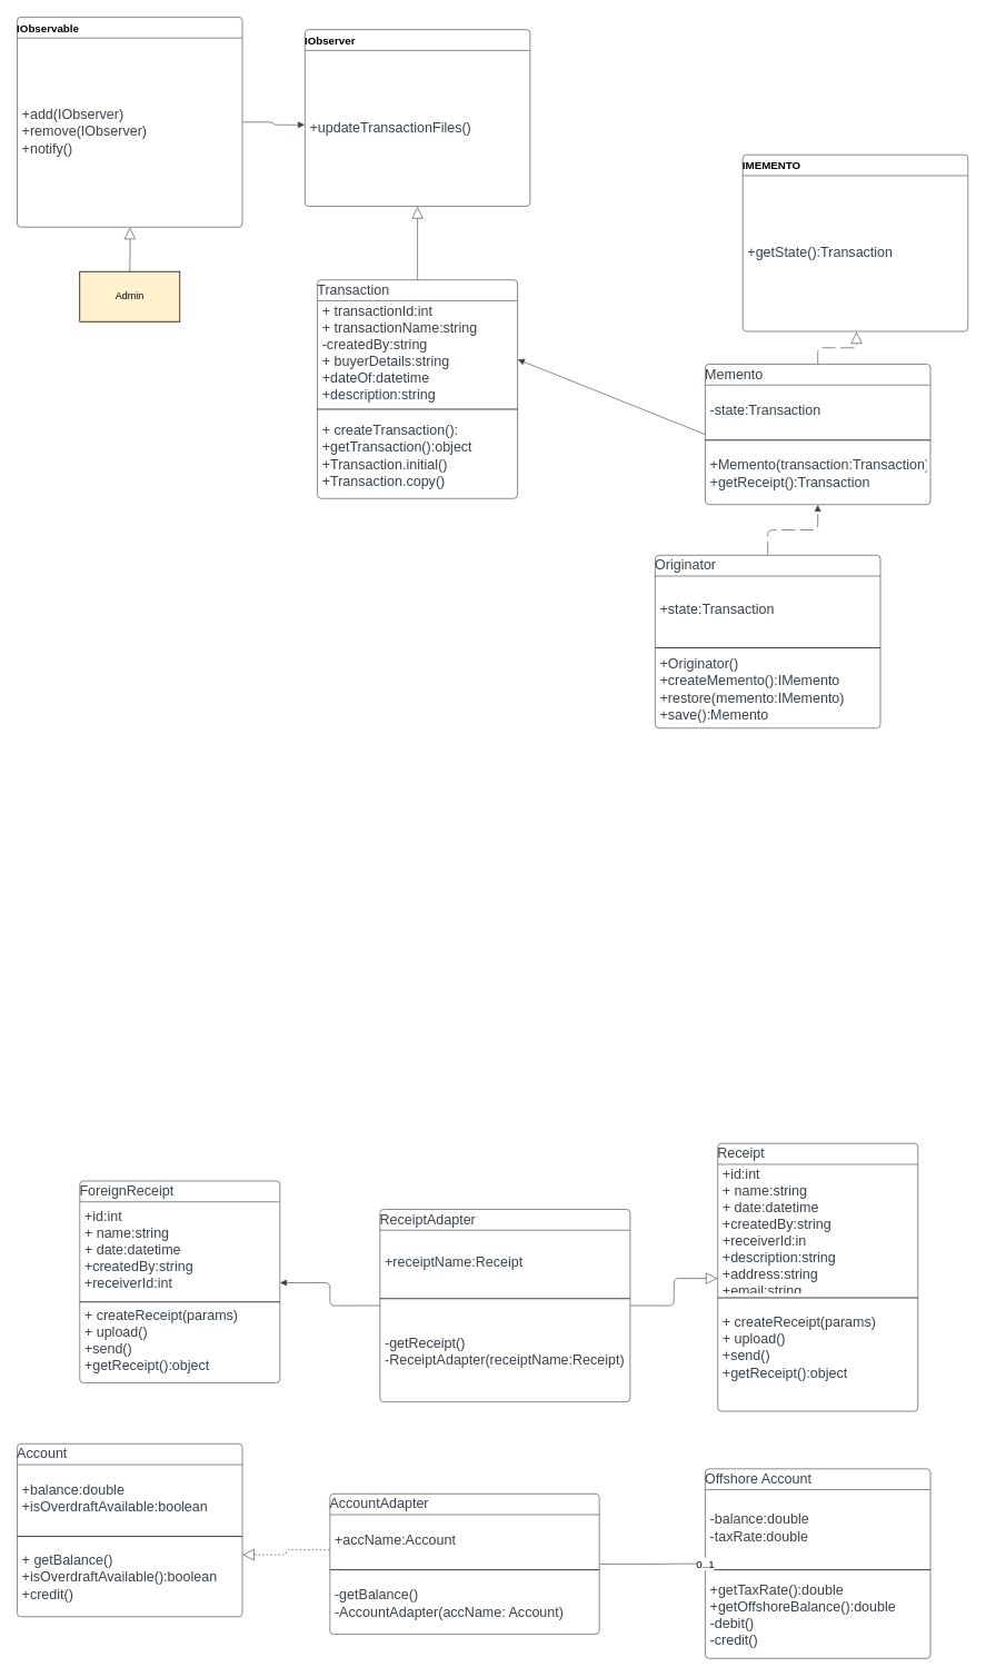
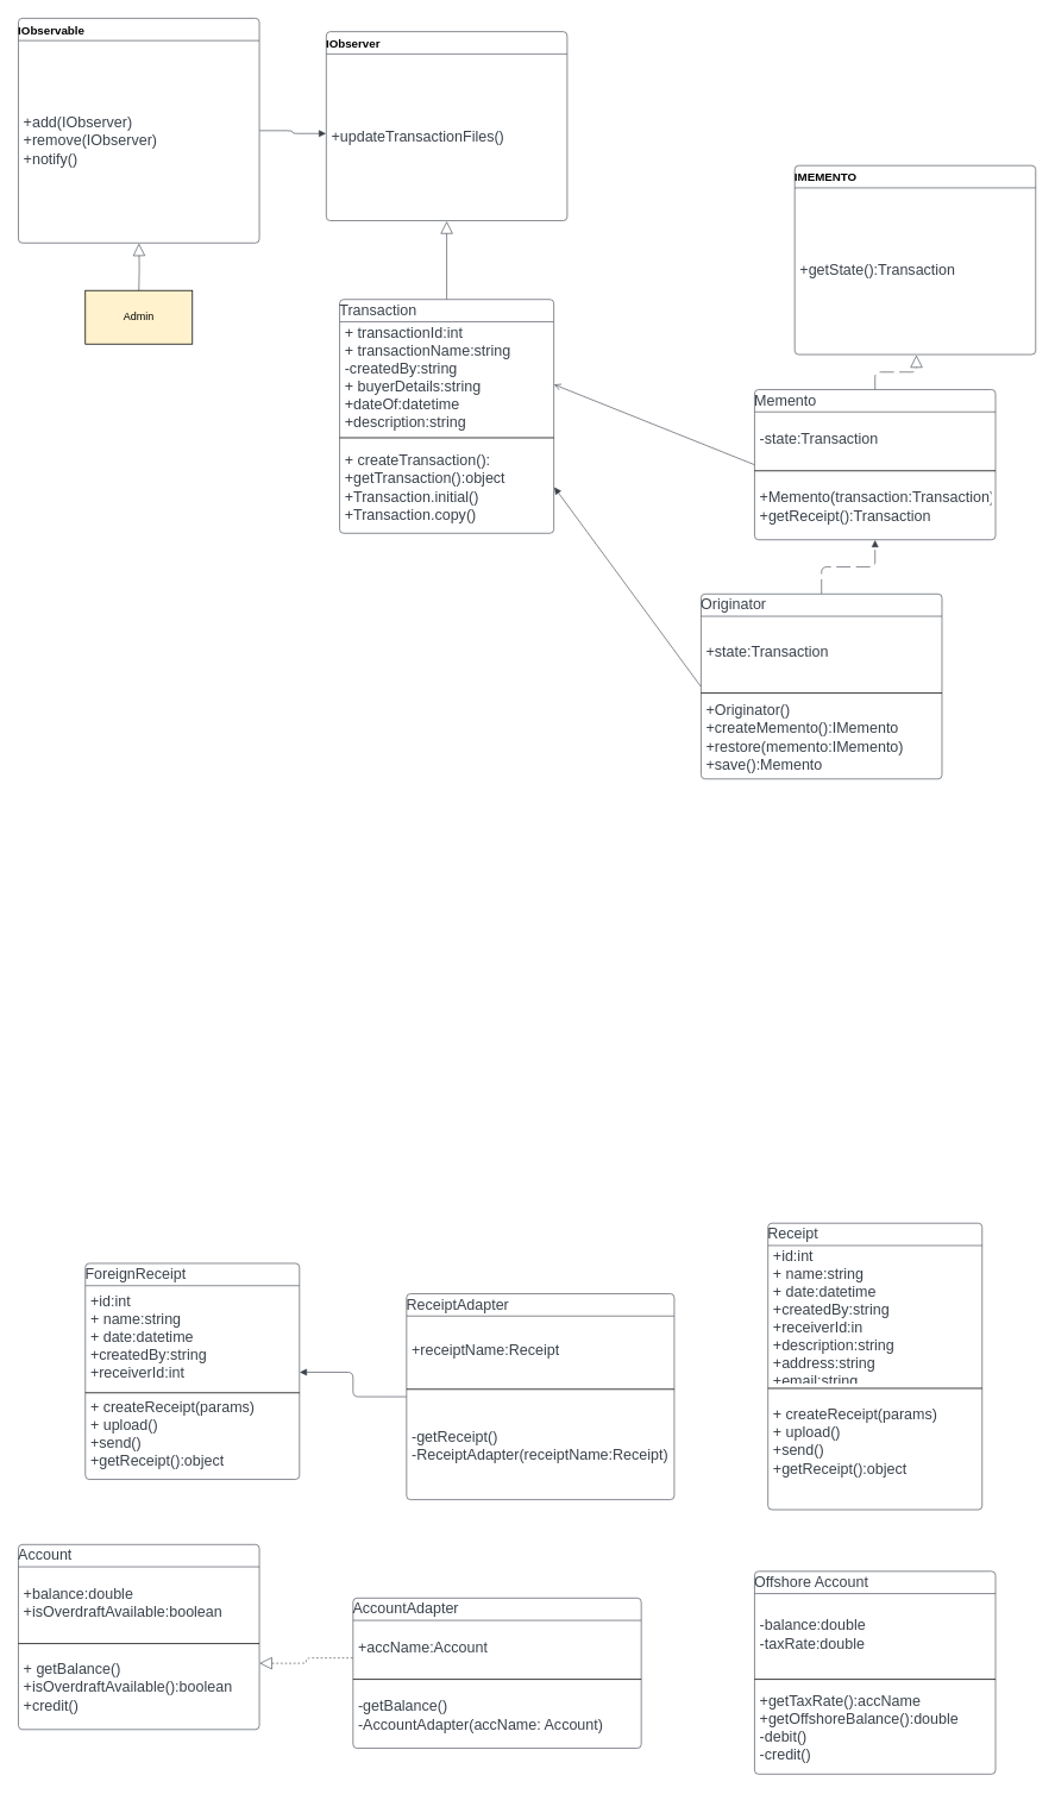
- <mxCell id="47" value="" style="html=1;jettySize=18;whiteSpace=wrap;fontSize=13;strokeColor=#3a414a;strokeOpacity=100;strokeWidth=0.8;rounded=0;startArrow=none;endArrow=block;endFill=1;exitX=-0.001;exitY=0.5;exitPerimeter=0;entryX=1.001;entryY=0.364;entryPerimeter=0;" edge="1" parent="1" source="41" target="6"><mxGeometry width="100" height="100" relative="1" as="geometry"><Array as="points" /></mxGeometry></mxCell>
+ <mxCell id="47" value="" style="html=1;jettySize=18;whiteSpace=wrap;fontSize=13;strokeColor=#3a414a;strokeOpacity=100;strokeWidth=0.8;rounded=0;startArrow=none;endArrow=open;endFill=1;exitX=-0.001;exitY=0.5;exitPerimeter=0;entryX=1.001;entryY=0.364;entryPerimeter=0;" edge="1" parent="1" source="41" target="6"><mxGeometry width="100" height="100" relative="1" as="geometry"><Array as="points" /></mxGeometry></mxCell>
+ <mxCell id="48" value="" style="html=1;jettySize=18;whiteSpace=wrap;fontSize=13;strokeColor=#3a414a;strokeOpacity=100;strokeWidth=0.8;rounded=0;startArrow=none;endArrow=block;endFill=1;exitX=-0.001;exitY=0.5;exitPerimeter=0;entryX=1.002;entryY=0.803;entryPerimeter=0;" edge="1" parent="1" source="35" target="6"><mxGeometry width="100" height="100" relative="1" as="geometry"><Array as="points" /></mxGeometry></mxCell>
- <mxCell id="33" value="" style="html=1;jettySize=18;whiteSpace=wrap;fontSize=13;strokeColor=#3a414a;strokeOpacity=100;strokeWidth=0.8;rounded=1;arcSize=12;edgeStyle=orthogonalEdgeStyle;startArrow=none;endArrow=block;endFill=0;endSize=12;exitX=1.001;exitY=0.5;exitPerimeter=0;entryX=-0.001;entryY=0.504;entryPerimeter=0;" edge="1" parent="1" source="10" target="29"><mxGeometry width="100" height="100" relative="1" as="geometry"><Array as="points" /></mxGeometry></mxCell>
- <mxCell id="27" value="" style="html=1;jettySize=18;whiteSpace=wrap;fontSize=13;strokeColor=#3a414a;strokeOpacity=100;strokeWidth=0.8;rounded=1;arcSize=12;edgeStyle=orthogonalEdgeStyle;startArrow=none;endArrow=block;endFill=1;exitX=1.001;exitY=0.5;exitPerimeter=0;entryX=-0.001;entryY=0.5;entryPerimeter=0;" edge="1" parent="1" source="14" target="22"><mxGeometry width="100" height="100" relative="1" as="geometry"><Array as="points" /></mxGeometry></mxCell>
- <mxCell id="28" value="0..1" style="text;html=1;resizable=0;labelBackgroundColor=default;align=center;verticalAlign=middle;fontSize=13;" vertex="1" parent="27"><mxGeometry x="1" relative="1" as="geometry"><mxPoint as="offset" /></mxGeometry></mxCell>
- <mxCell id="25" value="+getTaxRate():double&#10;+getOffshoreBalance():double&#10;-debit()&#10;-credit()" style="part=1;html=1;resizeHeight=0;strokeColor=none;fillColor=none;align=left;verticalAlign=middle;spacingLeft=4;spacingRight=4;overflow=hidden;rotatable=0;points=[[0,0.5],[1,0.5]];portConstraint=eastwest;swimlaneFillColor=#ffffff;strokeOpacity=100;whiteSpace=wrap;fontSize=16.7;fontColor=#3a414a;" vertex="1" parent="22"><mxGeometry y="125" width="270" height="102.25" as="geometry" /></mxCell>
+ <mxCell id="25" value="+getTaxRate():accName&#10;+getOffshoreBalance():double&#10;-debit()&#10;-credit()" style="part=1;html=1;resizeHeight=0;strokeColor=none;fillColor=none;align=left;verticalAlign=middle;spacingLeft=4;spacingRight=4;overflow=hidden;rotatable=0;points=[[0,0.5],[1,0.5]];portConstraint=eastwest;swimlaneFillColor=#ffffff;strokeOpacity=100;whiteSpace=wrap;fontSize=16.7;fontColor=#3a414a;" vertex="1" parent="22"><mxGeometry y="125" width="270" height="102.25" as="geometry" /></mxCell>
